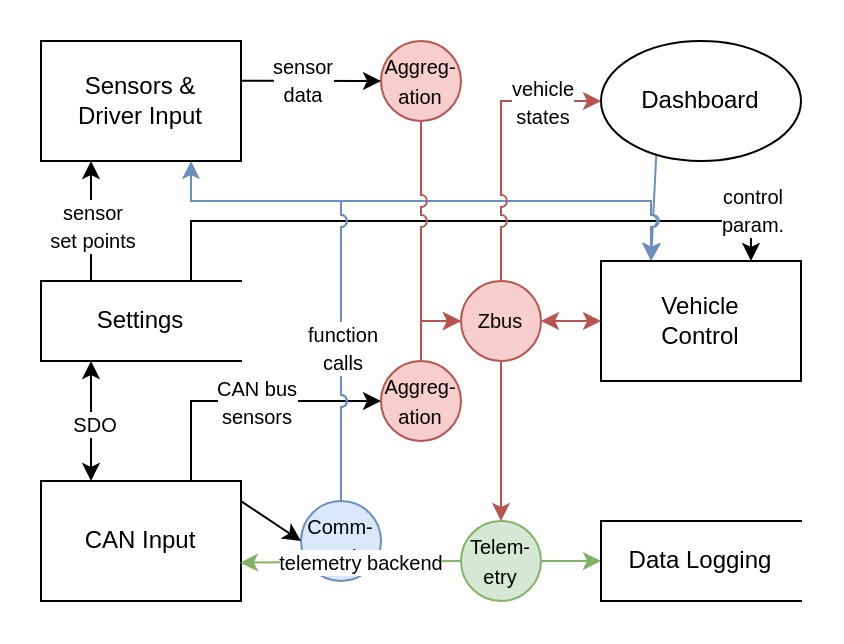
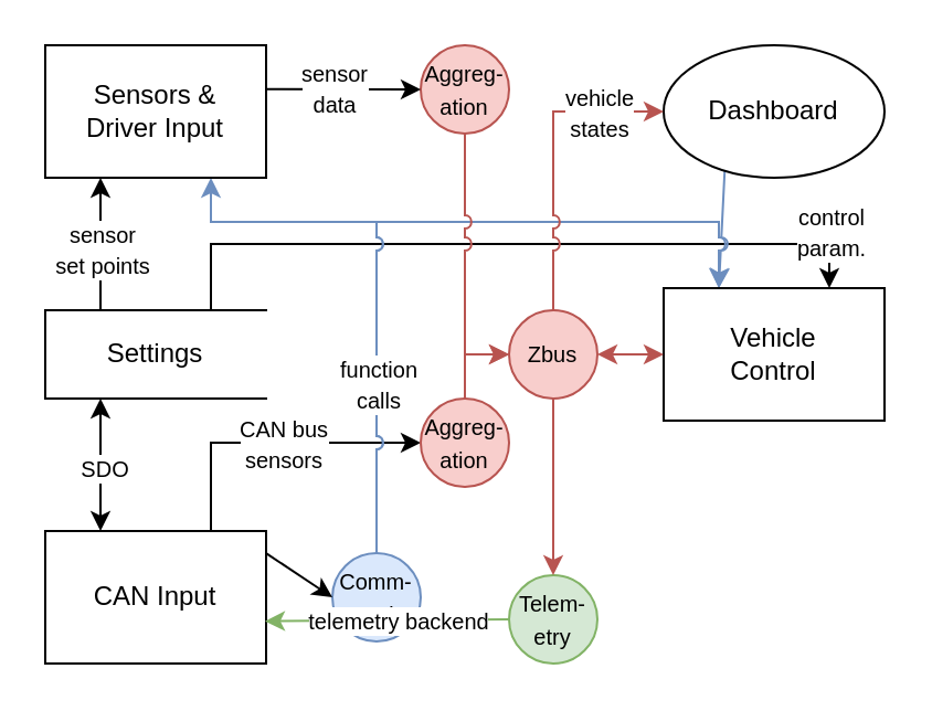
- <mxCell id="10" value="" style="edgeStyle=none;html=1;fillColor=#d5e8d4;strokeColor=#82b366;" parent="1" source="11" target="25" edge="1"><mxGeometry relative="1" as="geometry" /></mxCell>
- <mxCell id="25" value="Data Logging" style="html=1;dashed=0;whiteSpace=wrap;shape=partialRectangle;right=0;" parent="1" vertex="1"><mxGeometry x="300" y="260" width="100" height="40" as="geometry" /></mxCell>
